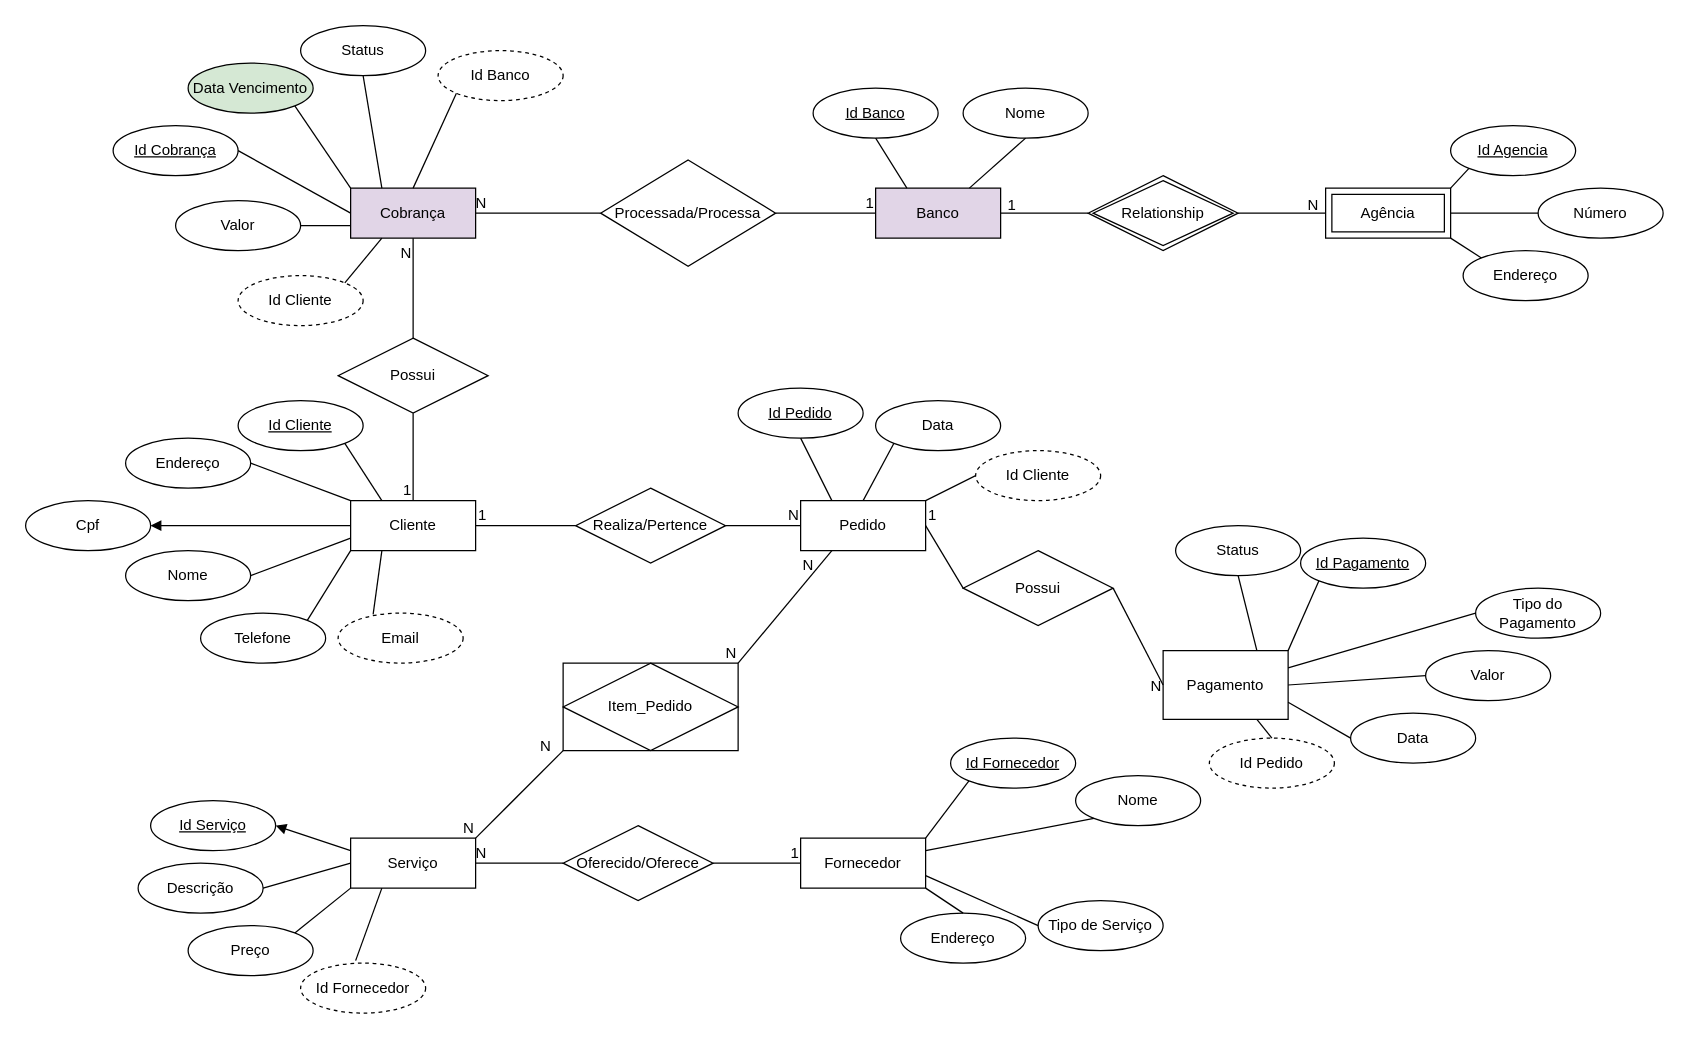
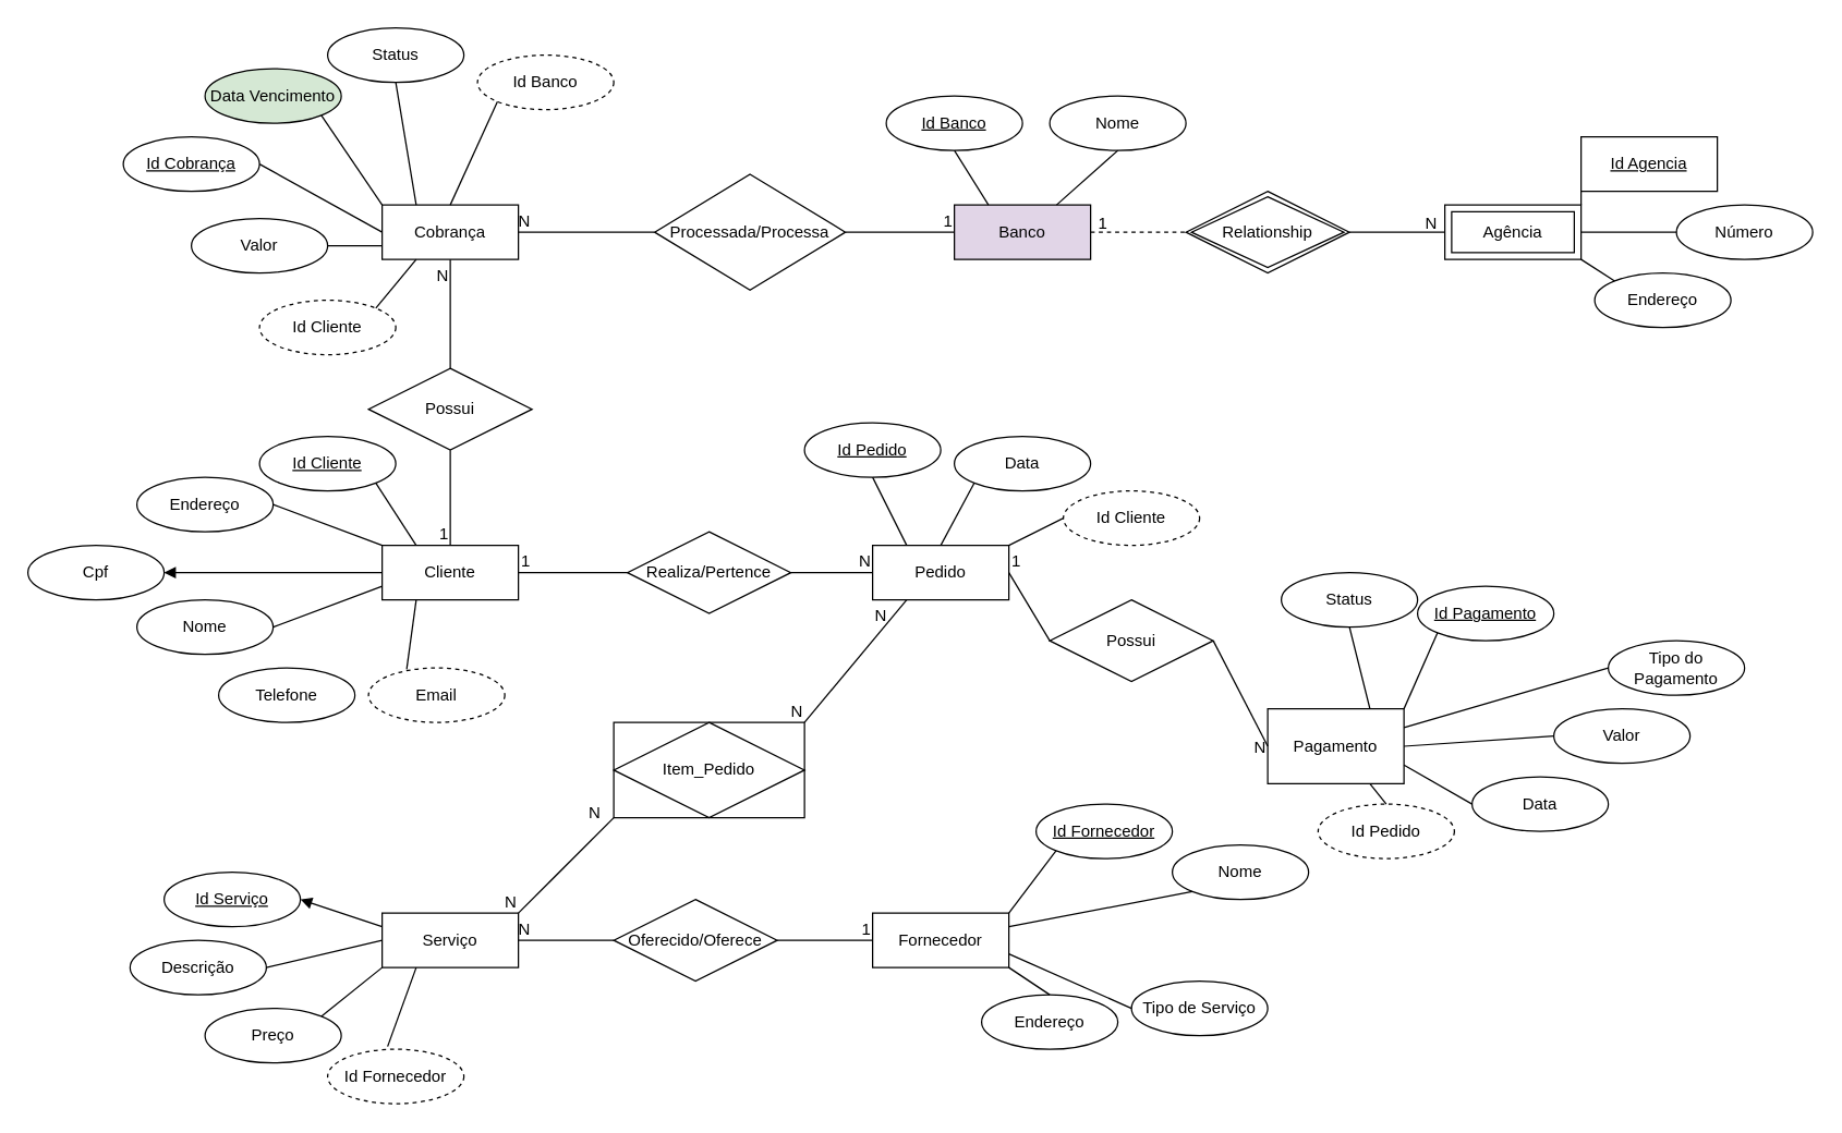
- <mxCell id="95" value="Id Agencia" style="ellipse;whiteSpace=wrap;html=1;align=center;fontStyle=4;" vertex="1" parent="1"><mxGeometry x="1160" y="100" width="100" height="40" as="geometry" /></mxCell>
+ <mxCell id="95" value="Id Agencia" style="whiteSpace=wrap;html=1;align=center;fontStyle=4;rounded=0;" vertex="1" parent="1"><mxGeometry x="1160" y="100" width="100" height="40" as="geometry" /></mxCell>
- <mxCell id="8" value="Cobrança" style="whiteSpace=wrap;html=1;align=center;fillColor=#e1d5e7;" vertex="1" parent="1"><mxGeometry x="280" y="150" width="100" height="40" as="geometry" /></mxCell>
+ <mxCell id="8" value="Cobrança" style="whiteSpace=wrap;html=1;align=center;" vertex="1" parent="1"><mxGeometry x="280" y="150" width="100" height="40" as="geometry" /></mxCell>
- <mxCell id="89" value="" style="endArrow=none;html=1;rounded=0;exitX=1;exitY=0.5;exitDx=0;exitDy=0;entryX=0;entryY=0.5;entryDx=0;entryDy=0;" edge="1" parent="1" source="7" target="87"><mxGeometry relative="1" as="geometry"><mxPoint x="770" y="180" as="sourcePoint" /><mxPoint x="930" y="180" as="targetPoint" /></mxGeometry></mxCell>
+ <mxCell id="89" value="" style="endArrow=none;html=1;rounded=0;exitX=1;exitY=0.5;exitDx=0;exitDy=0;entryX=0;entryY=0.5;entryDx=0;entryDy=0;dashed=1;" edge="1" parent="1" source="7" target="87"><mxGeometry relative="1" as="geometry"><mxPoint x="770" y="180" as="sourcePoint" /><mxPoint x="930" y="180" as="targetPoint" /></mxGeometry></mxCell>
- <mxCell id="51" value="" style="endArrow=none;html=1;rounded=0;entryX=1;entryY=0;entryDx=0;entryDy=0;exitX=0;exitY=1;exitDx=0;exitDy=0;" edge="1" parent="1" source="2" target="45"><mxGeometry relative="1" as="geometry"><mxPoint x="345" y="440" as="sourcePoint" /><mxPoint x="315" y="394" as="targetPoint" /></mxGeometry></mxCell>
- <mxCell id="62" value="Descrição" style="ellipse;whiteSpace=wrap;html=1;align=center;" vertex="1" parent="1"><mxGeometry x="110" y="690" width="100" height="40" as="geometry" /></mxCell>
+ <mxCell id="62" value="Descrição" style="ellipse;whiteSpace=wrap;html=1;align=center;" vertex="1" parent="1"><mxGeometry x="95" y="690" width="100" height="40" as="geometry" /></mxCell>
